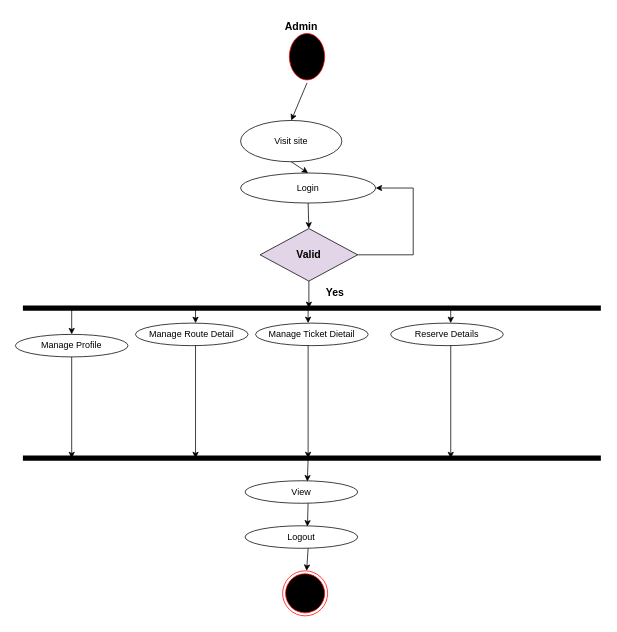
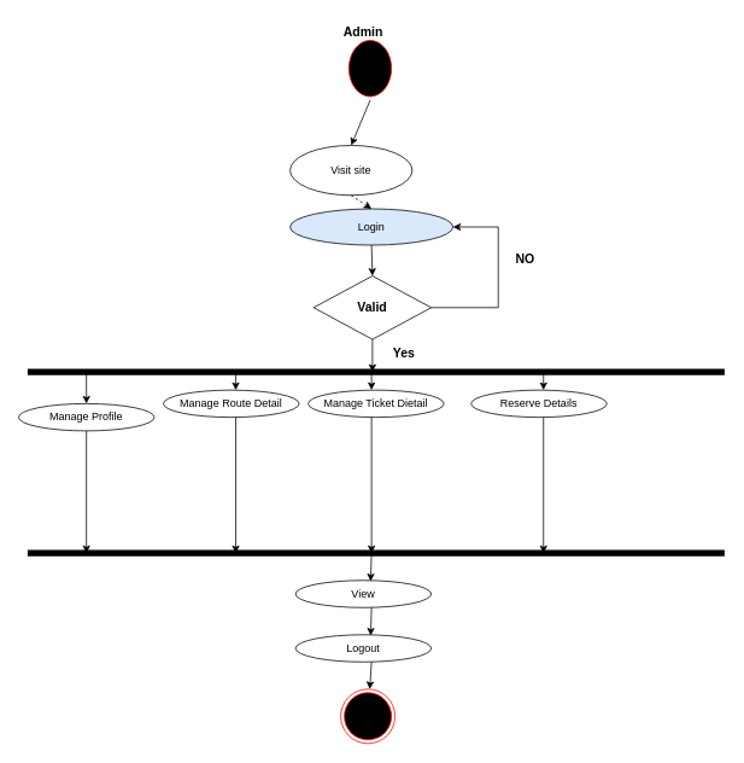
- <mxCell id="4" value="" style="endArrow=classic;html=1;rounded=0;exitX=0.5;exitY=1;exitDx=0;exitDy=0;entryX=0.5;entryY=0;entryDx=0;entryDy=0;" edge="1" parent="1" source="2" target="3"><mxGeometry width="50" height="50" relative="1" as="geometry"><mxPoint x="390" y="300" as="sourcePoint" /><mxPoint x="440" y="250" as="targetPoint" /></mxGeometry></mxCell>
+ <mxCell id="4" value="" style="endArrow=classic;html=1;rounded=0;exitX=0.5;exitY=1;exitDx=0;exitDy=0;entryX=0.5;entryY=0;entryDx=0;entryDy=0;dashed=1;" edge="1" parent="1" source="2" target="3"><mxGeometry width="50" height="50" relative="1" as="geometry"><mxPoint x="390" y="300" as="sourcePoint" /><mxPoint x="440" y="250" as="targetPoint" /></mxGeometry></mxCell>
- <mxCell id="3" value="Login" style="ellipse;whiteSpace=wrap;html=1;" vertex="1" parent="1"><mxGeometry x="320" y="230" width="180" height="40" as="geometry" /></mxCell>
+ <mxCell id="3" value="Login" style="ellipse;whiteSpace=wrap;html=1;fillColor=#dae8fc;" vertex="1" parent="1"><mxGeometry x="320" y="230" width="180" height="40" as="geometry" /></mxCell>
+ <mxCell id="32" value="&lt;b&gt;&lt;font style=&quot;font-size: 14px;&quot;&gt;NO&lt;/font&gt;&lt;/b&gt;" style="text;html=1;strokeColor=none;fillColor=none;align=center;verticalAlign=middle;whiteSpace=wrap;rounded=0;" vertex="1" parent="1"><mxGeometry x="550" y="270" width="60" height="30" as="geometry" /></mxCell>
- <mxCell id="5" value="&lt;b&gt;&lt;font style=&quot;font-size: 14px;&quot;&gt;Valid&lt;/font&gt;&lt;/b&gt;" style="rhombus;whiteSpace=wrap;html=1;fillColor=#e1d5e7;" vertex="1" parent="1"><mxGeometry x="346" y="304" width="130" height="70" as="geometry" /></mxCell>
+ <mxCell id="5" value="&lt;b&gt;&lt;font style=&quot;font-size: 14px;&quot;&gt;Valid&lt;/font&gt;&lt;/b&gt;" style="rhombus;whiteSpace=wrap;html=1;" vertex="1" parent="1"><mxGeometry x="346" y="304" width="130" height="70" as="geometry" /></mxCell>
